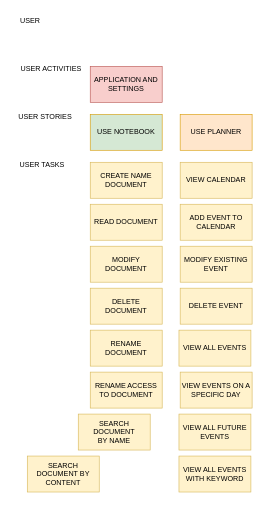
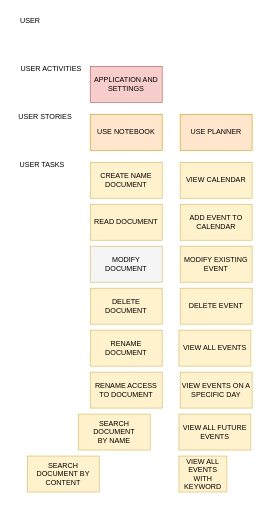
- <mxCell id="7" value="USE NOTEBOOK " style="rounded=0;whiteSpace=wrap;html=1;fillColor=#d5e8d4;strokeColor=#d79b00;" vertex="1" parent="1"><mxGeometry x="150" y="190" width="120" height="60" as="geometry" /></mxCell>
+ <mxCell id="7" value="USE NOTEBOOK " style="rounded=0;whiteSpace=wrap;html=1;fillColor=#ffe6cc;strokeColor=#d79b00;" vertex="1" parent="1"><mxGeometry x="150" y="190" width="120" height="60" as="geometry" /></mxCell>
- <mxCell id="11" value="MODIFY DOCUMENT" style="rounded=0;whiteSpace=wrap;html=1;fillColor=#fff2cc;strokeColor=#d6b656;" vertex="1" parent="1"><mxGeometry x="150" y="410" width="120" height="60" as="geometry" /></mxCell>
+ <mxCell id="11" value="MODIFY DOCUMENT" style="rounded=0;whiteSpace=wrap;html=1;fillColor=#f5f5f5;strokeColor=#d6b656;" vertex="1" parent="1"><mxGeometry x="150" y="410" width="120" height="60" as="geometry" /></mxCell>
- <mxCell id="24" value="VIEW ALL EVENTS WITH KEYWORD" style="rounded=0;whiteSpace=wrap;html=1;fillColor=#fff2cc;strokeColor=#d6b656;" vertex="1" parent="1"><mxGeometry x="298" y="760" width="120" height="60" as="geometry" /></mxCell>
+ <mxCell id="24" value="VIEW ALL EVENTS WITH KEYWORD" style="rounded=0;whiteSpace=wrap;html=1;fillColor=#fff2cc;strokeColor=#d6b656;" vertex="1" parent="1"><mxGeometry x="298" y="760" width="80" height="60" as="geometry" /></mxCell>
